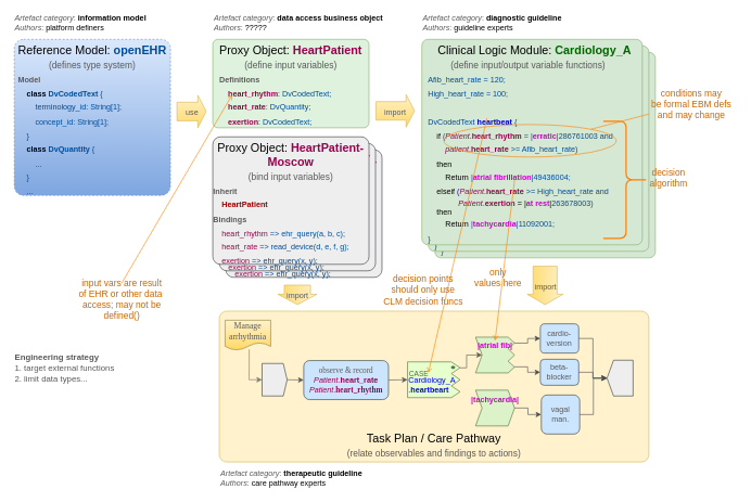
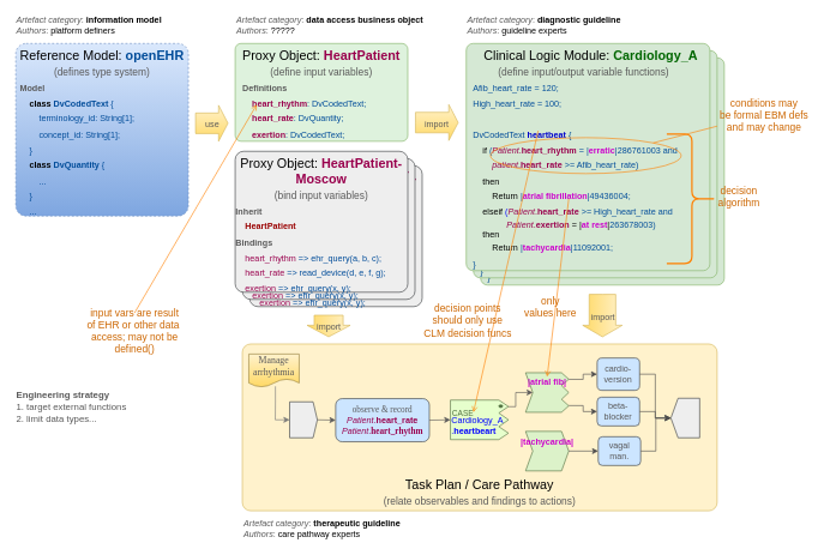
- <mxCell id="24" value="vagal man." style="shape=stencil(tZThCoIwFIWfZn9jcwj9jVXvsfSaQ9tkrqy3b+4atFKJUJDBPUe/e9h2JVy0pWyAJLQkfE+SJE394ssOyy3FUrYNZA61m7RKnmpAp3XWVNCp3A0EpUuwyvUuPxC68+/0DxeZ0dpDlNFt5Lz5HiaV9t/SO8KG9o+oajz/Ag4sqiyox9+Zm3QFKlsjacx85V426ULUOCtb5aSWobI/mVx4ZeoSc3GSWXW25qrz0STBsf0QzV/uj8GLx3Ik0ERbLgpjYSZPoeoaZ3dq78bd0PSLHVT8lQThCQ==);whiteSpace=wrap;html=1;fontSize=12;align=center;fillColor=#cce5ff;strokeColor=#36393d;fontColor=#595959;" parent="1" vertex="1"><mxGeometry x="830.75" y="607" width="59" height="60" as="geometry" /></mxCell>
+ <mxCell id="24" value="vagal man." style="shape=stencil(tZThCoIwFIWfZn9jcwj9jVXvsfSaQ9tkrqy3b+4atFKJUJDBPUe/e9h2JVy0pWyAJLQkfE+SJE394ssOyy3FUrYNZA61m7RKnmpAp3XWVNCp3A0EpUuwyvUuPxC68+/0DxeZ0dpDlNFt5Lz5HiaV9t/SO8KG9o+oajz/Ag4sqiyox9+Zm3QFKlsjacx85V426ULUOCtb5aSWobI/mVx4ZeoSc3GSWXW25qrz0STBsf0QzV/uj8GLx3Ik0ERbLgpjYSZPoeoaZ3dq78bd0PSLHVT8lQThCQ==);whiteSpace=wrap;html=1;fontSize=12;align=center;fillColor=#cce5ff;strokeColor=#36393d;fontColor=#595959;" parent="1" vertex="1"><mxGeometry x="830.75" y="607" width="59" height="40" as="geometry" /></mxCell>
